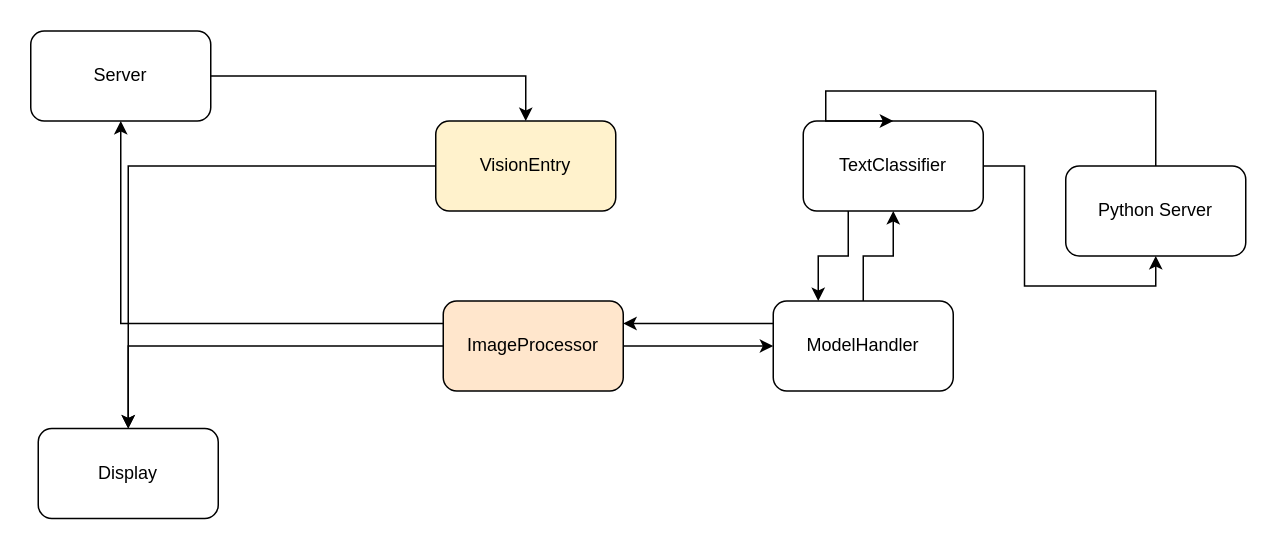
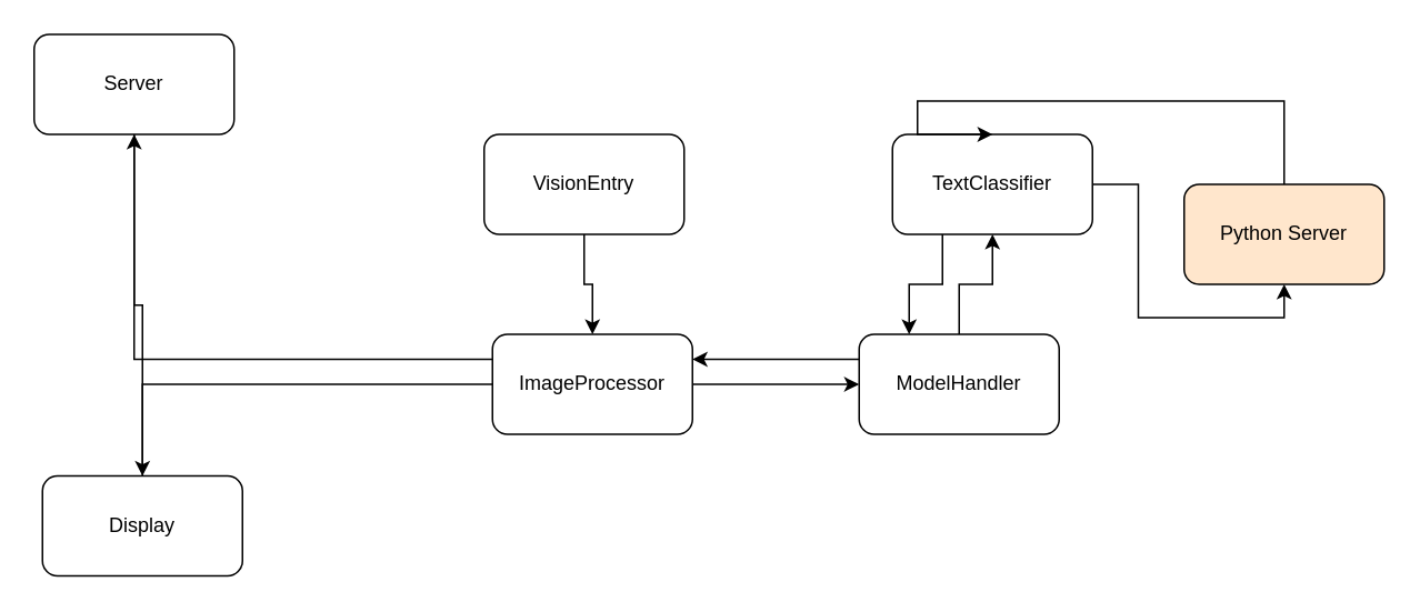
- <mxCell id="4" style="edgeStyle=orthogonalEdgeStyle;rounded=0;orthogonalLoop=1;jettySize=auto;html=1;entryX=0.5;entryY=0;entryDx=0;entryDy=0;" edge="1" parent="1" source="5" target="3"><mxGeometry relative="1" as="geometry" /></mxCell>
+ <mxCell id="4" style="edgeStyle=orthogonalEdgeStyle;rounded=0;orthogonalLoop=1;jettySize=auto;html=1;" edge="1" parent="1" source="5" target="6"><mxGeometry relative="1" as="geometry" /></mxCell>
- <mxCell id="2" style="edgeStyle=orthogonalEdgeStyle;rounded=0;orthogonalLoop=1;jettySize=auto;html=1;" edge="1" parent="1" source="3" target="6"><mxGeometry relative="1" as="geometry" /></mxCell>
+ <mxCell id="2" style="edgeStyle=orthogonalEdgeStyle;rounded=0;orthogonalLoop=1;jettySize=auto;html=1;entryX=0.5;entryY=0;entryDx=0;entryDy=0;" edge="1" parent="1" source="3" target="10"><mxGeometry relative="1" as="geometry" /></mxCell>
- <mxCell id="3" value="VisionEntry" style="rounded=1;whiteSpace=wrap;html=1;fillColor=#fff2cc;" vertex="1" parent="1"><mxGeometry x="290" y="80" width="120" height="60" as="geometry" /></mxCell>
+ <mxCell id="3" value="VisionEntry" style="rounded=1;whiteSpace=wrap;html=1;" vertex="1" parent="1"><mxGeometry x="290" y="80" width="120" height="60" as="geometry" /></mxCell>
- <mxCell id="18" value="Python Server" style="rounded=1;whiteSpace=wrap;html=1;" vertex="1" parent="1"><mxGeometry x="710" y="110" width="120" height="60" as="geometry" /></mxCell>
+ <mxCell id="18" value="Python Server" style="rounded=1;whiteSpace=wrap;html=1;fillColor=#ffe6cc;" vertex="1" parent="1"><mxGeometry x="710" y="110" width="120" height="60" as="geometry" /></mxCell>
- <mxCell id="10" value="ImageProcessor" style="rounded=1;whiteSpace=wrap;html=1;fillColor=#ffe6cc;" vertex="1" parent="1"><mxGeometry x="295" y="200" width="120" height="60" as="geometry" /></mxCell>
+ <mxCell id="10" value="ImageProcessor" style="rounded=1;whiteSpace=wrap;html=1;" vertex="1" parent="1"><mxGeometry x="295" y="200" width="120" height="60" as="geometry" /></mxCell>
- <mxCell id="7" style="edgeStyle=orthogonalEdgeStyle;rounded=0;orthogonalLoop=1;jettySize=auto;html=1;" edge="1" parent="1" source="10" target="6"><mxGeometry relative="1" as="geometry" /></mxCell>
+ <mxCell id="7" style="edgeStyle=orthogonalEdgeStyle;rounded=0;orthogonalLoop=1;jettySize=auto;html=1;endArrow=none;" edge="1" parent="1" source="10" target="6"><mxGeometry relative="1" as="geometry" /></mxCell>
